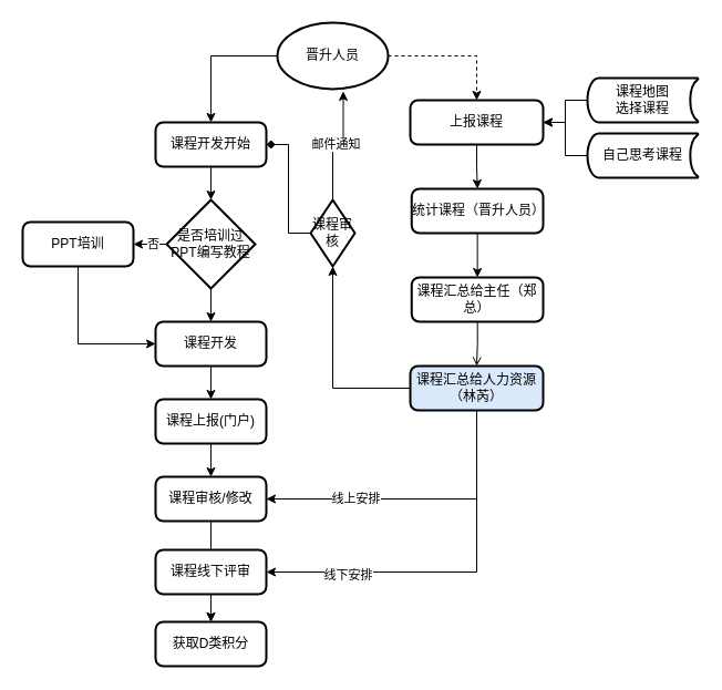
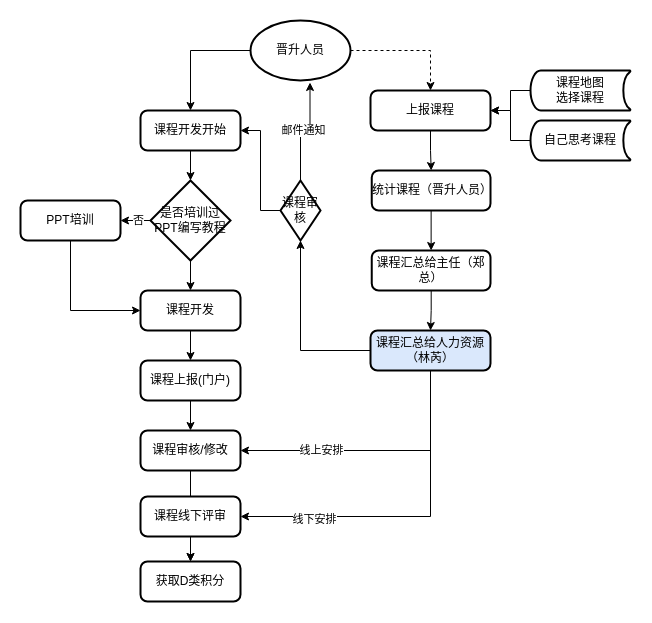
- <mxCell id="23" style="edgeStyle=orthogonalEdgeStyle;rounded=0;orthogonalLoop=1;jettySize=auto;html=1;entryX=1;entryY=0.5;entryDx=0;entryDy=0;endArrow=diamond;" edge="1" parent="1" source="24" target="26"><mxGeometry relative="1" as="geometry" /></mxCell>
+ <mxCell id="23" style="edgeStyle=orthogonalEdgeStyle;rounded=0;orthogonalLoop=1;jettySize=auto;html=1;entryX=1;entryY=0.5;entryDx=0;entryDy=0;" edge="1" parent="1" source="24" target="26"><mxGeometry relative="1" as="geometry" /></mxCell>
- <mxCell id="13" value="" style="edgeStyle=orthogonalEdgeStyle;rounded=0;orthogonalLoop=1;jettySize=auto;html=1;endArrow=open;" edge="1" parent="1" source="14" target="20"><mxGeometry relative="1" as="geometry" /></mxCell>
+ <mxCell id="13" value="" style="edgeStyle=orthogonalEdgeStyle;rounded=0;orthogonalLoop=1;jettySize=auto;html=1;" edge="1" parent="1" source="14" target="20"><mxGeometry relative="1" as="geometry" /></mxCell>
